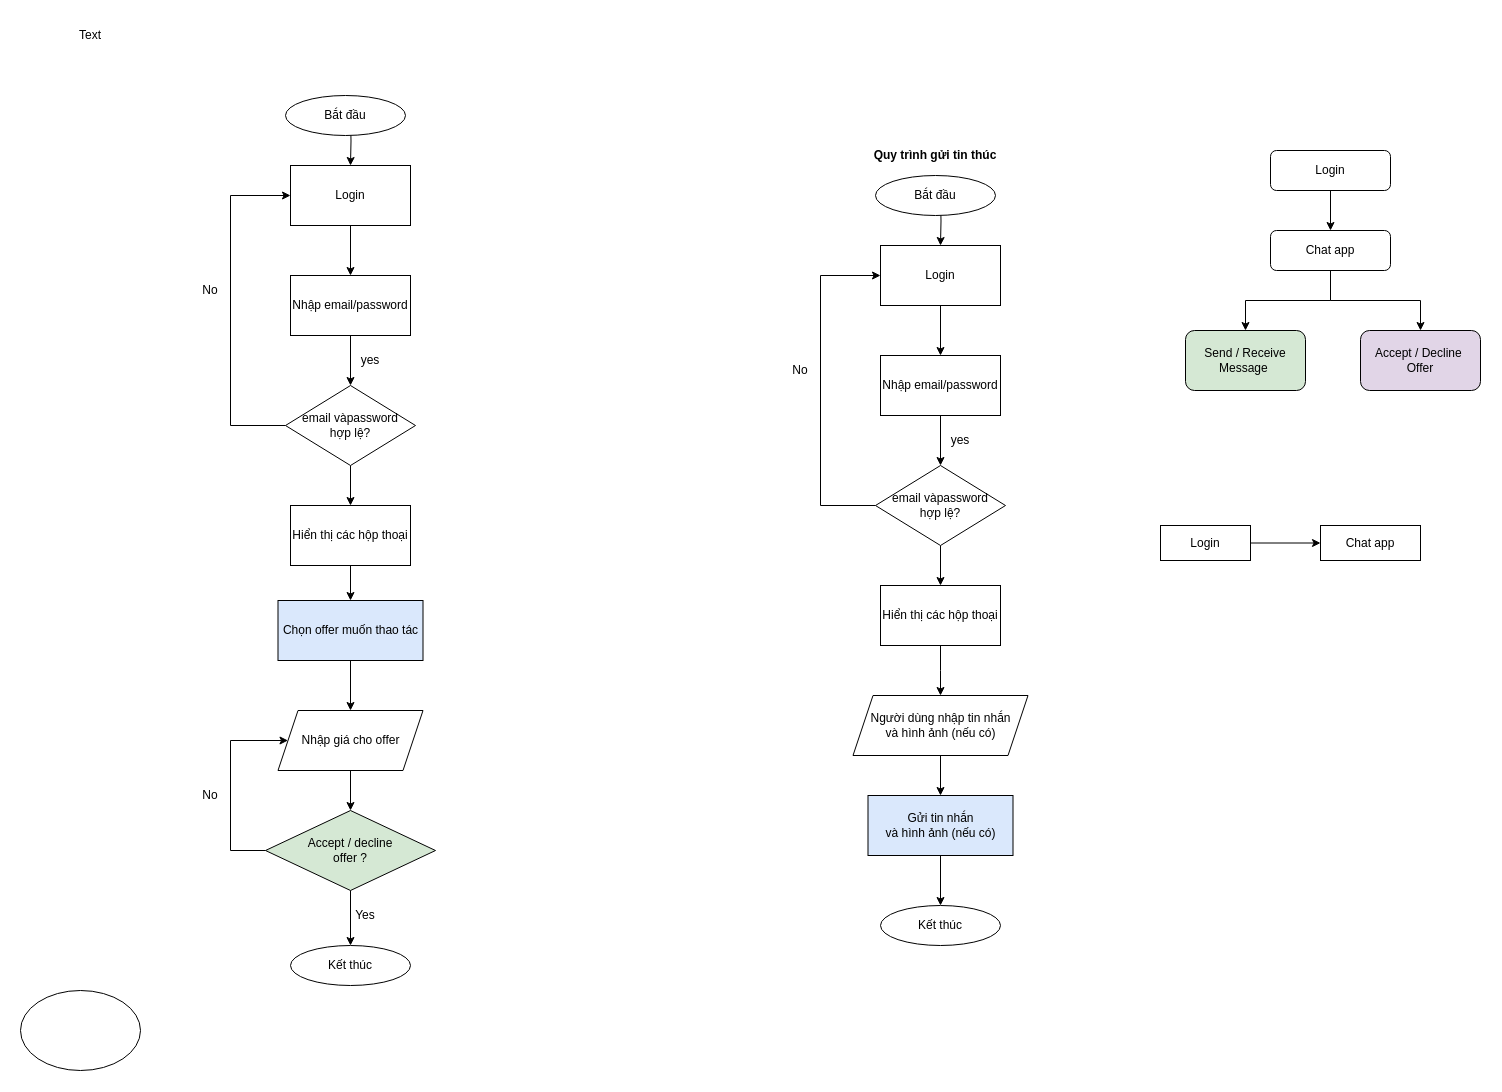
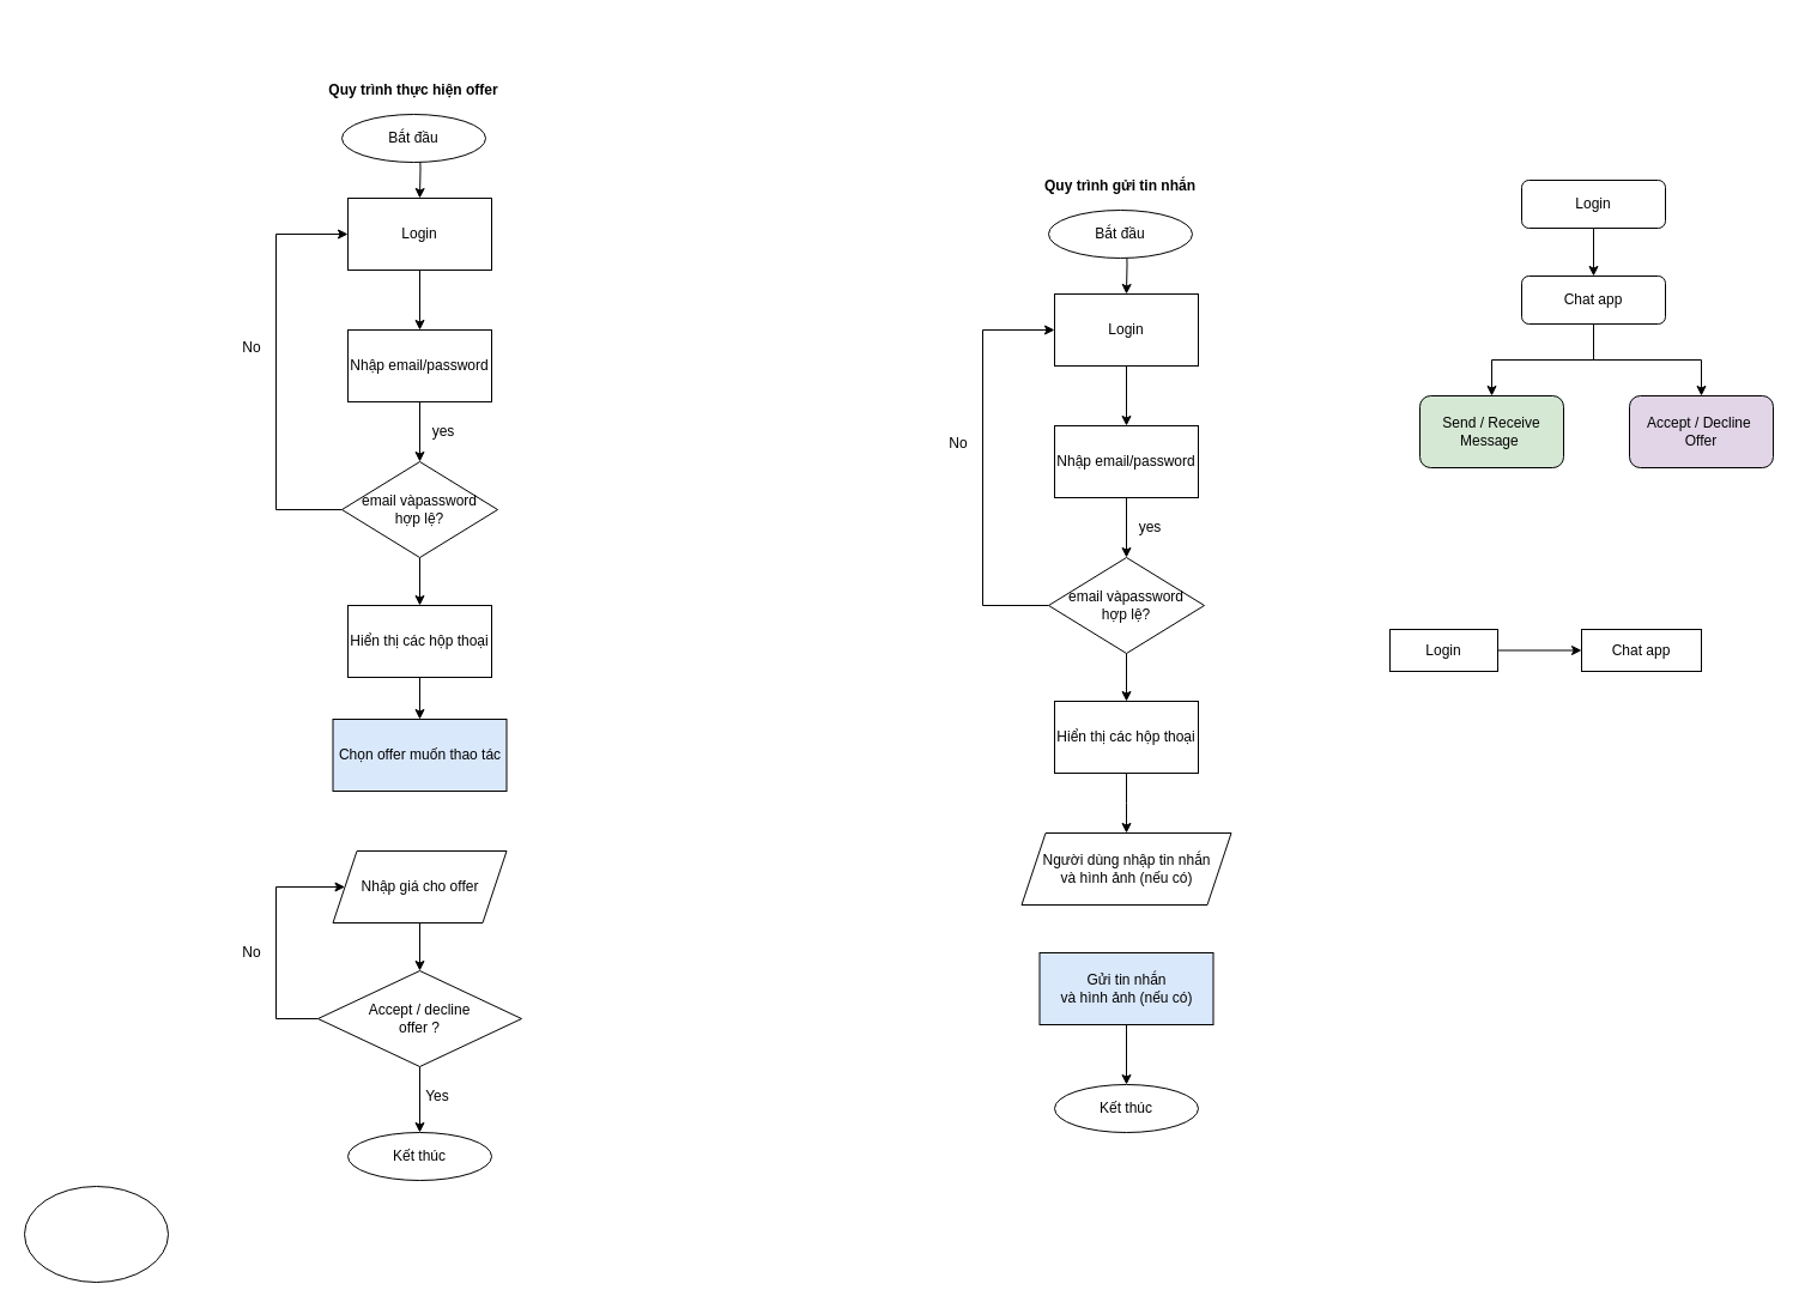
- <mxCell id="56" value="Text" style="text;html=1;align=center;verticalAlign=middle;whiteSpace=wrap;rounded=0;" vertex="1" parent="1"><mxGeometry x="60" y="20" width="60" height="30" as="geometry" /></mxCell>
+ <mxCell id="47" value="&lt;b&gt;Quy trình thực hiện offer&lt;/b&gt;" style="text;html=1;align=center;verticalAlign=middle;whiteSpace=wrap;rounded=0;" vertex="1" parent="1"><mxGeometry x="250" y="60" width="190" height="30" as="geometry" /></mxCell>
- <mxCell id="30" value="&lt;b&gt;Quy trình gửi tin thúc&lt;/b&gt;" style="text;html=1;align=center;verticalAlign=middle;whiteSpace=wrap;rounded=0;" vertex="1" parent="1"><mxGeometry x="840" y="140" width="190" height="30" as="geometry" /></mxCell>
+ <mxCell id="30" value="&lt;b&gt;Quy trình gửi tin nhắn&lt;/b&gt;" style="text;html=1;align=center;verticalAlign=middle;whiteSpace=wrap;rounded=0;" vertex="1" parent="1"><mxGeometry x="840" y="140" width="190" height="30" as="geometry" /></mxCell>
- <mxCell id="42" style="edgeStyle=orthogonalEdgeStyle;rounded=0;orthogonalLoop=1;jettySize=auto;html=1;entryX=0.5;entryY=0;entryDx=0;entryDy=0;" edge="1" parent="1" source="43" target="52"><mxGeometry relative="1" as="geometry" /></mxCell>
- <mxCell id="16" style="edgeStyle=orthogonalEdgeStyle;rounded=0;orthogonalLoop=1;jettySize=auto;html=1;entryX=0.5;entryY=0;entryDx=0;entryDy=0;" edge="1" source="17" target="19" parent="1"><mxGeometry relative="1" as="geometry" /></mxCell>
- <mxCell id="50" value="Accept /&amp;nbsp;decline&lt;div&gt;offer ?&lt;/div&gt;" style="rhombus;whiteSpace=wrap;html=1;fillColor=#d5e8d4;" vertex="1" parent="1"><mxGeometry x="265" y="810" width="170" height="80" as="geometry" /></mxCell>
+ <mxCell id="50" value="Accept /&amp;nbsp;decline&lt;div&gt;offer ?&lt;/div&gt;" style="rhombus;whiteSpace=wrap;html=1;" vertex="1" parent="1"><mxGeometry x="265" y="810" width="170" height="80" as="geometry" /></mxCell>
